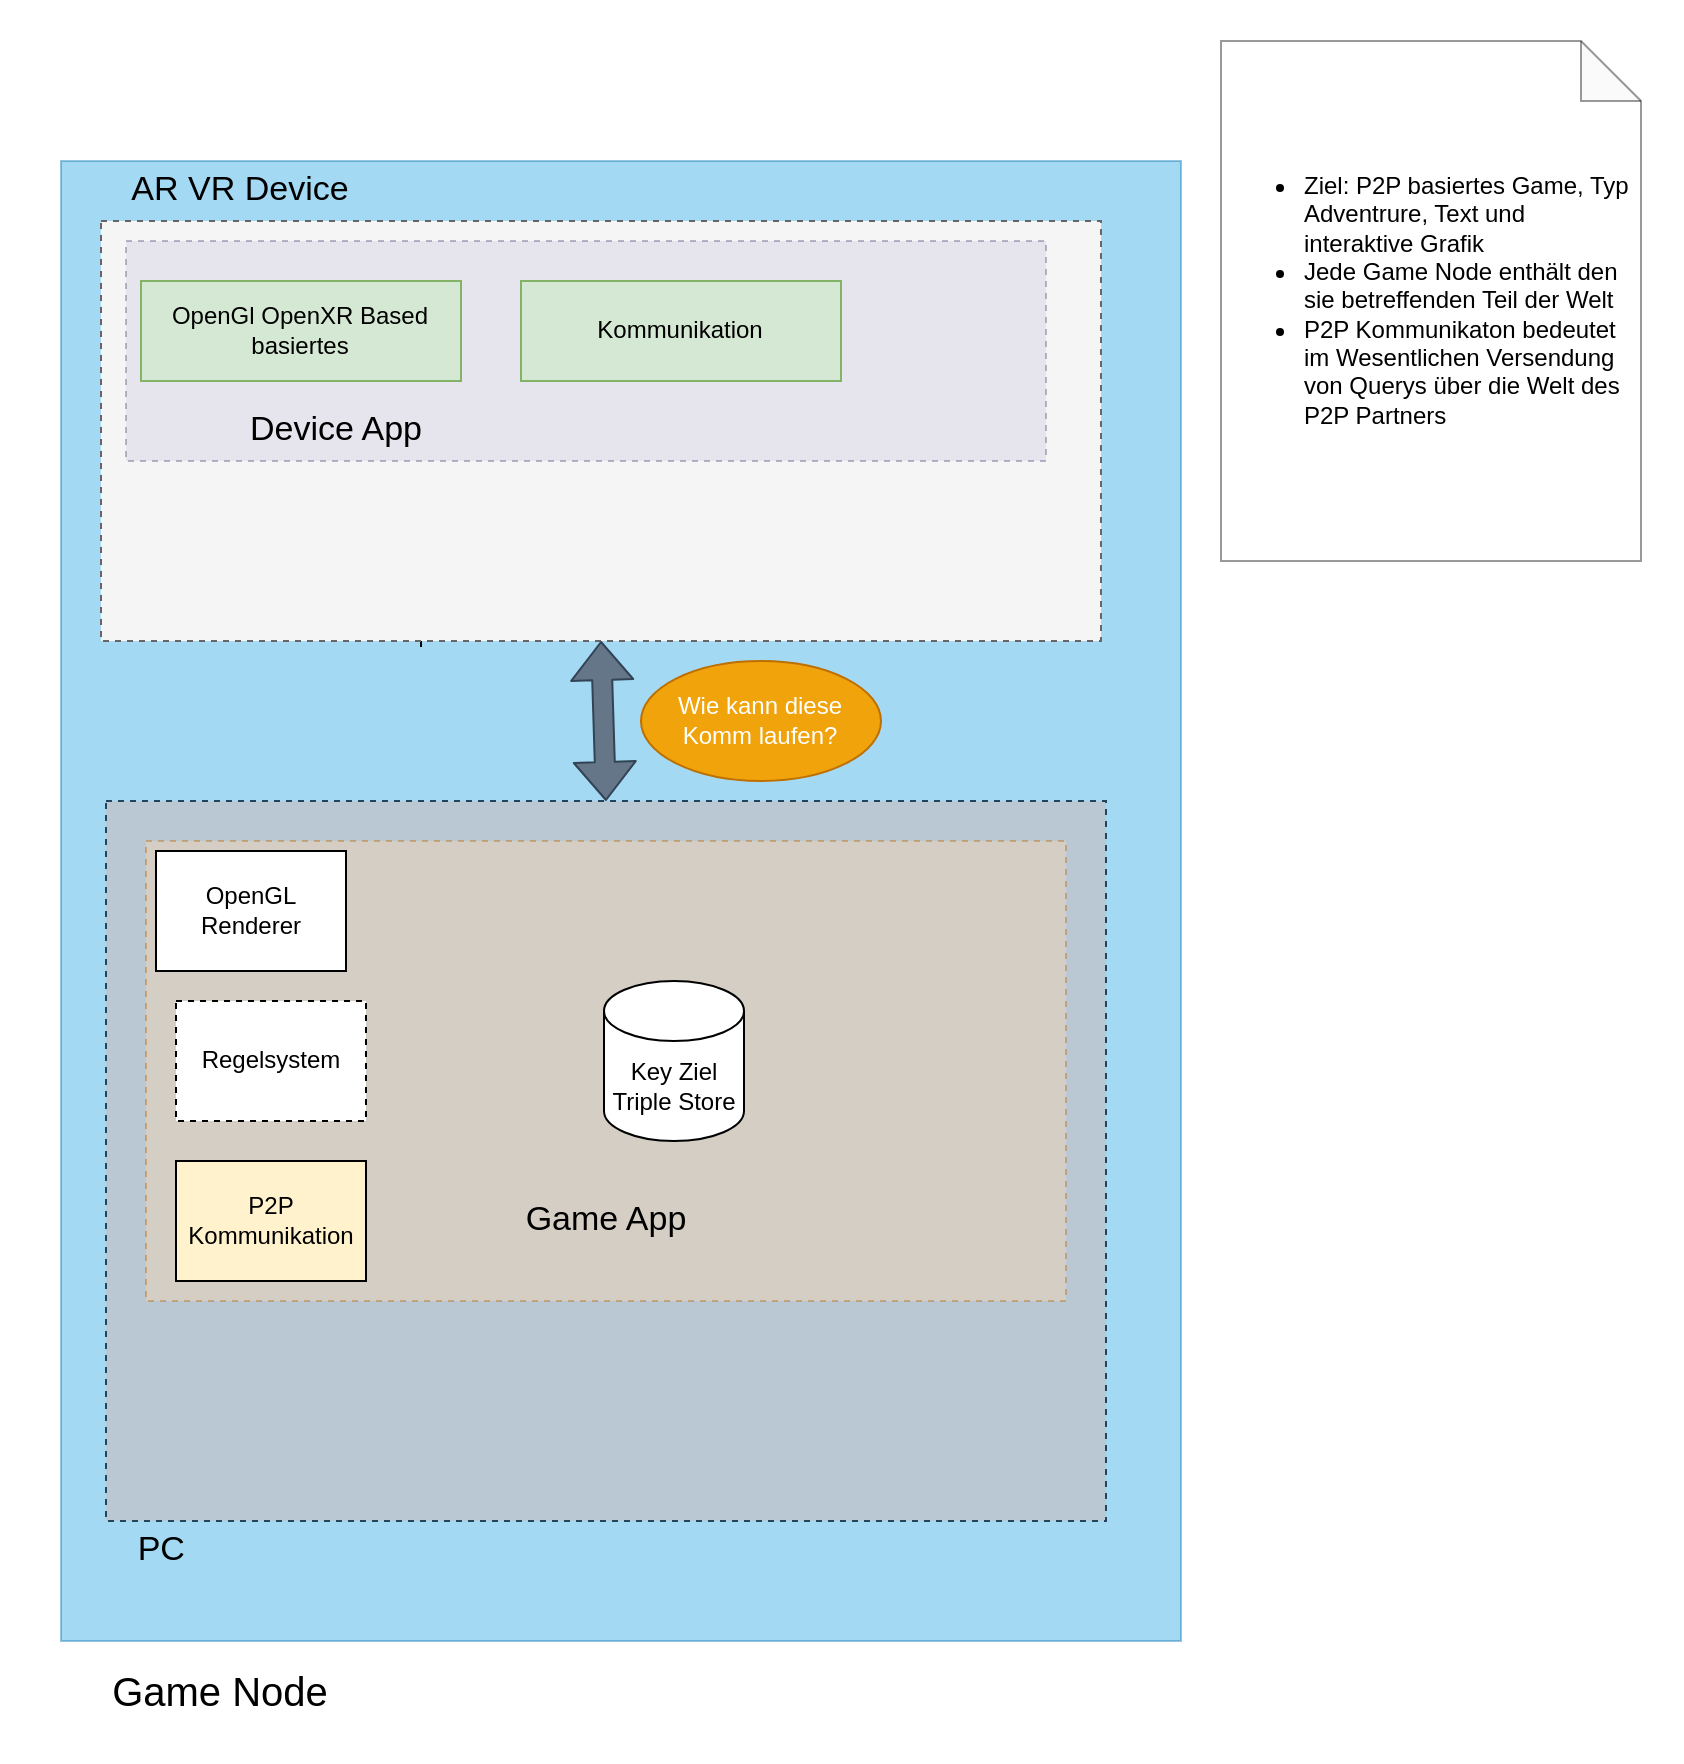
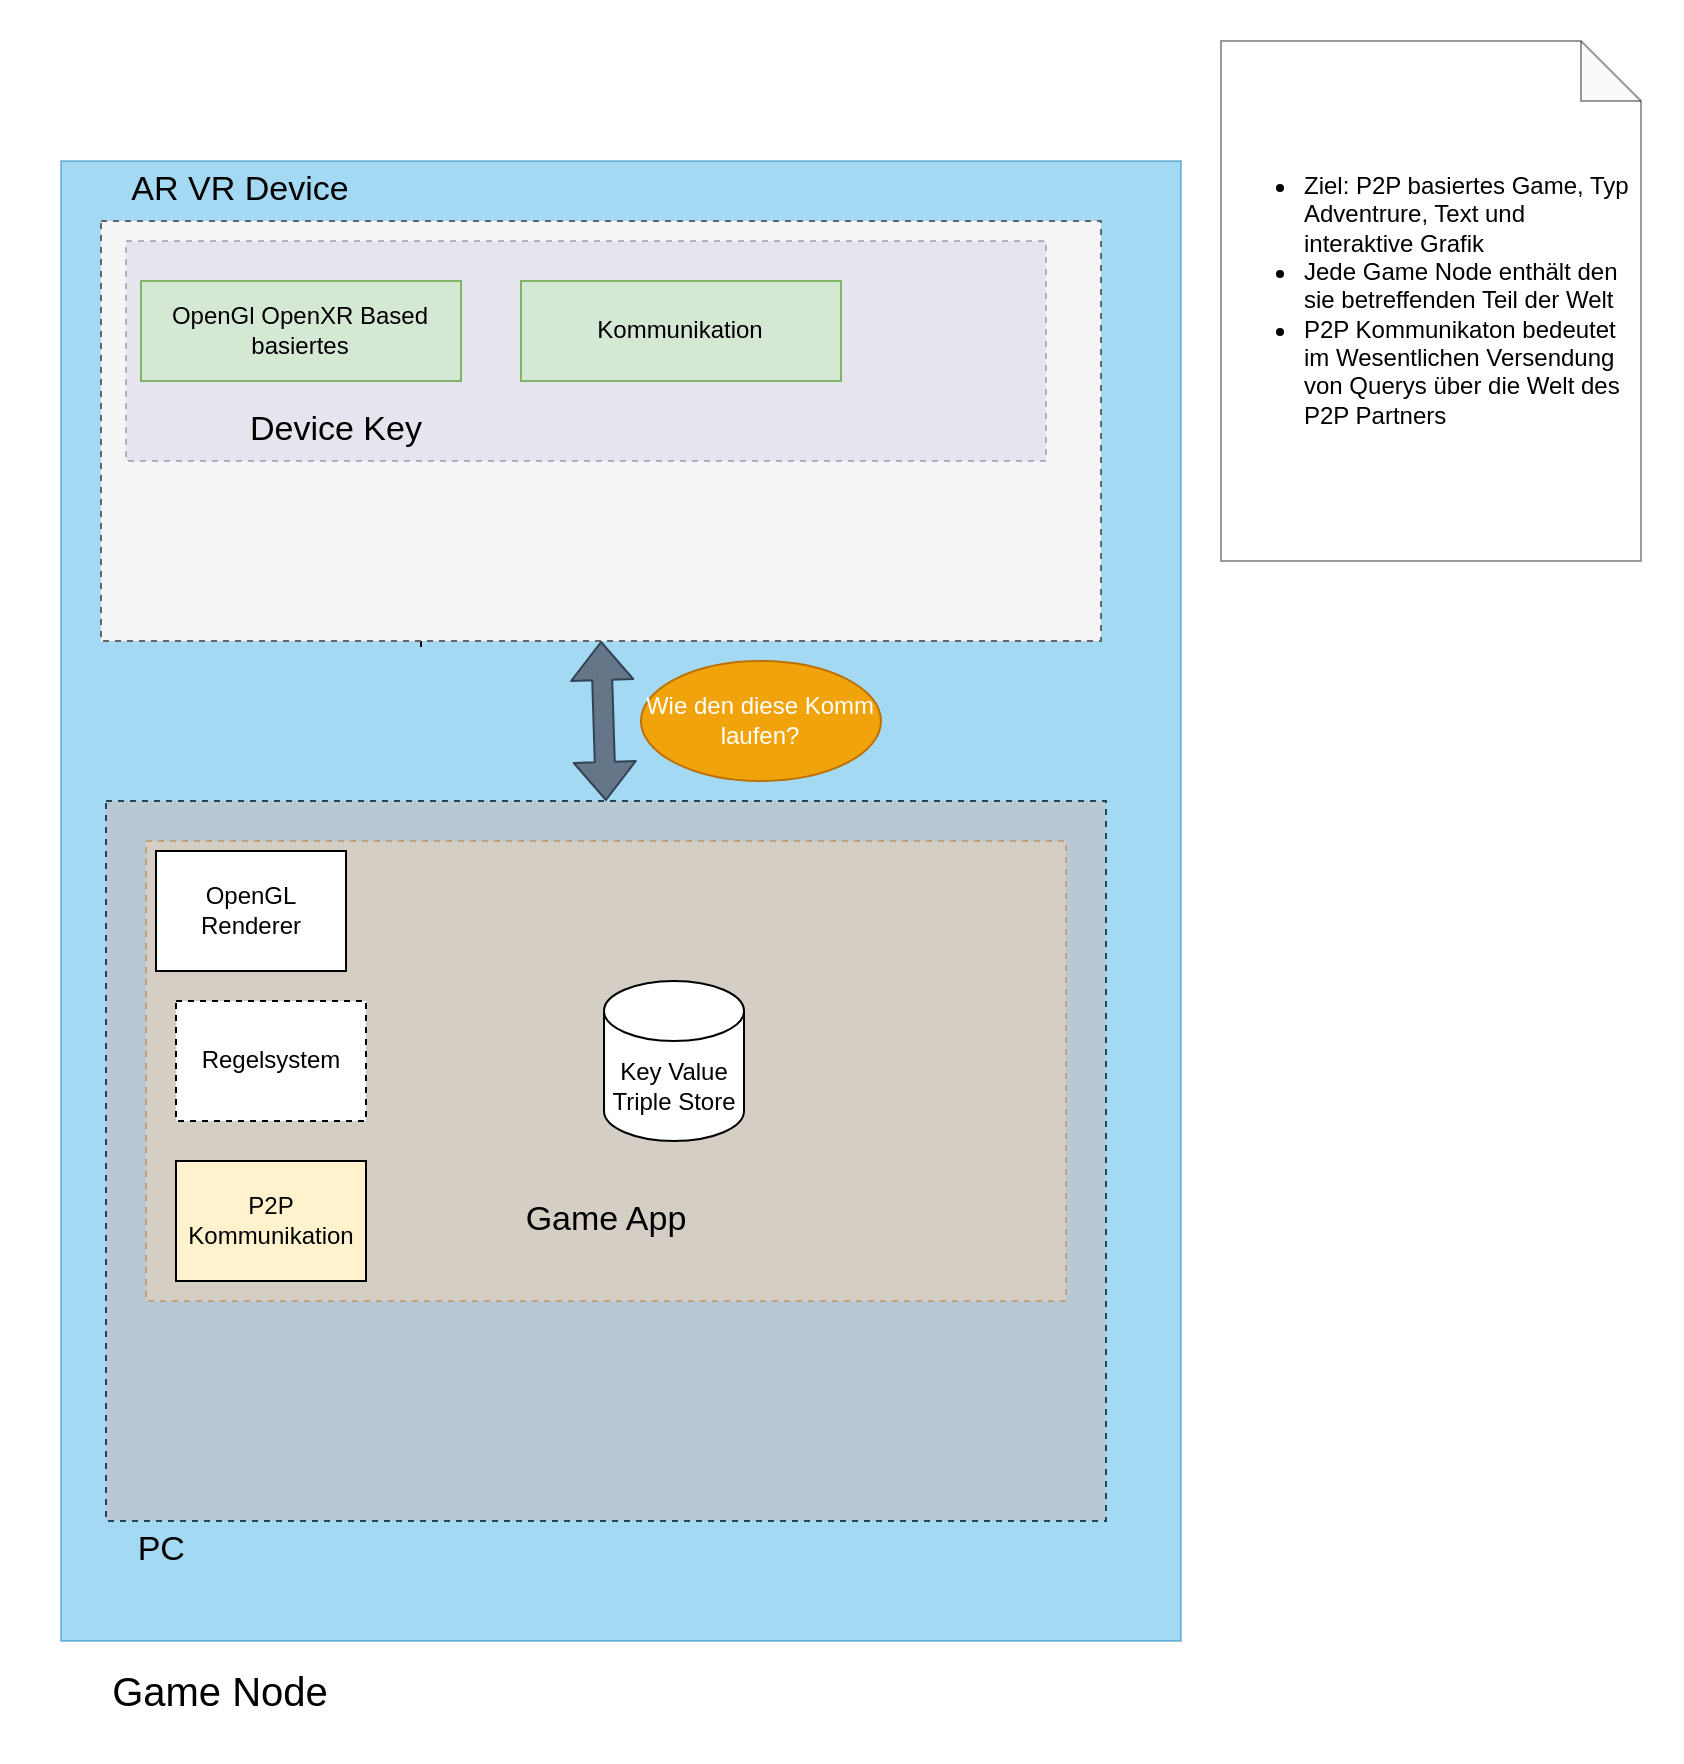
- <mxCell id="22" value="&lt;span style=&quot;font-size: 17px&quot;&gt;Device App&lt;/span&gt;" style="text;html=1;strokeColor=none;fillColor=none;align=center;verticalAlign=middle;whiteSpace=wrap;rounded=0;" vertex="1" parent="1"><mxGeometry x="77.5" y="200" width="180" height="30" as="geometry" /></mxCell>
+ <mxCell id="22" value="&lt;span style=&quot;font-size: 17px&quot;&gt;Device Key&lt;/span&gt;" style="text;html=1;strokeColor=none;fillColor=none;align=center;verticalAlign=middle;whiteSpace=wrap;rounded=0;" vertex="1" parent="1"><mxGeometry x="77.5" y="200" width="180" height="30" as="geometry" /></mxCell>
- <mxCell id="26" value="Wie kann diese Komm laufen?" style="ellipse;whiteSpace=wrap;html=1;fillColor=#f0a30a;strokeColor=#BD7000;fontColor=#ffffff;" vertex="1" parent="1"><mxGeometry x="320" y="330" width="120" height="60" as="geometry" /></mxCell>
+ <mxCell id="26" value="Wie den diese Komm laufen?" style="ellipse;whiteSpace=wrap;html=1;fillColor=#f0a30a;strokeColor=#BD7000;fontColor=#ffffff;" vertex="1" parent="1"><mxGeometry x="320" y="330" width="120" height="60" as="geometry" /></mxCell>
- <mxCell id="14" value="Key Ziel&lt;br&gt;Triple Store" style="shape=cylinder3;whiteSpace=wrap;html=1;boundedLbl=1;backgroundOutline=1;size=15;" vertex="1" parent="1"><mxGeometry x="301.5" y="490" width="70" height="80" as="geometry" /></mxCell>
+ <mxCell id="14" value="Key Value&lt;br&gt;Triple Store" style="shape=cylinder3;whiteSpace=wrap;html=1;boundedLbl=1;backgroundOutline=1;size=15;" vertex="1" parent="1"><mxGeometry x="301.5" y="490" width="70" height="80" as="geometry" /></mxCell>
